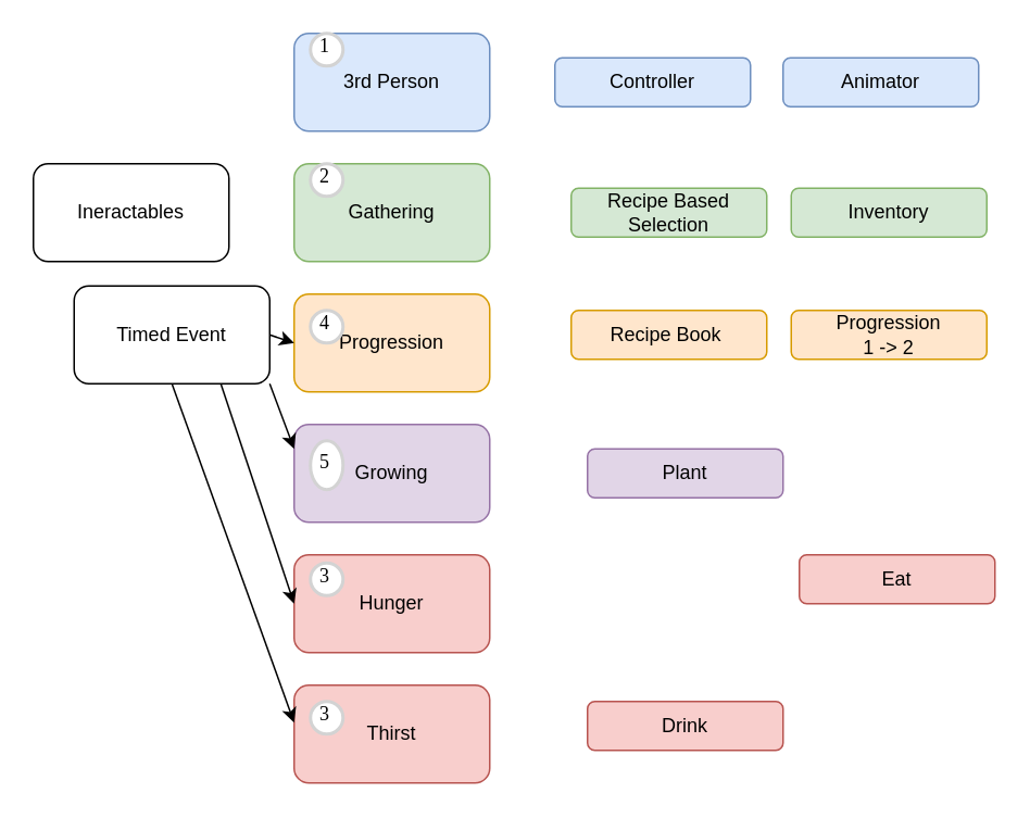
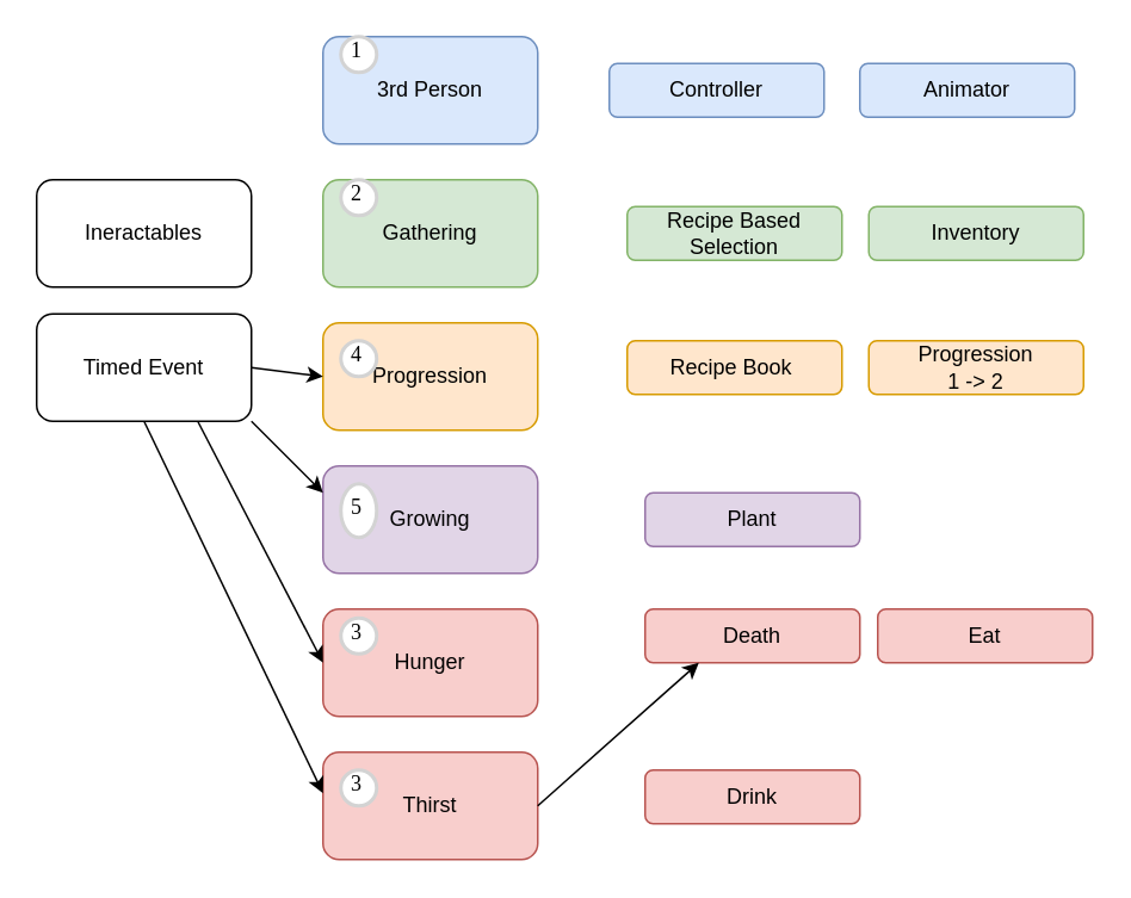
- <mxCell id="20" value="Timed Event" style="rounded=1;whiteSpace=wrap;html=1;" parent="1" vertex="1"><mxGeometry x="45" y="175" width="120" height="60" as="geometry" /></mxCell>
+ <mxCell id="20" value="Timed Event" style="rounded=1;whiteSpace=wrap;html=1;" parent="1" vertex="1"><mxGeometry x="20" y="175" width="120" height="60" as="geometry" /></mxCell>
+ <mxCell id="16" value="Death" style="rounded=1;whiteSpace=wrap;html=1;fillColor=#f8cecc;strokeColor=#b85450;" parent="1" vertex="1"><mxGeometry x="360" y="340" width="120" height="30" as="geometry" /></mxCell>
+ <mxCell id="17" value="" style="endArrow=classic;html=1;rounded=0;exitX=1;exitY=0.5;exitDx=0;exitDy=0;entryX=0.25;entryY=1;entryDx=0;entryDy=0;" parent="1" source="7" target="16" edge="1"><mxGeometry width="50" height="50" relative="1" as="geometry"><mxPoint x="460" y="410" as="sourcePoint" /><mxPoint x="510" y="360" as="targetPoint" /></mxGeometry></mxCell>
